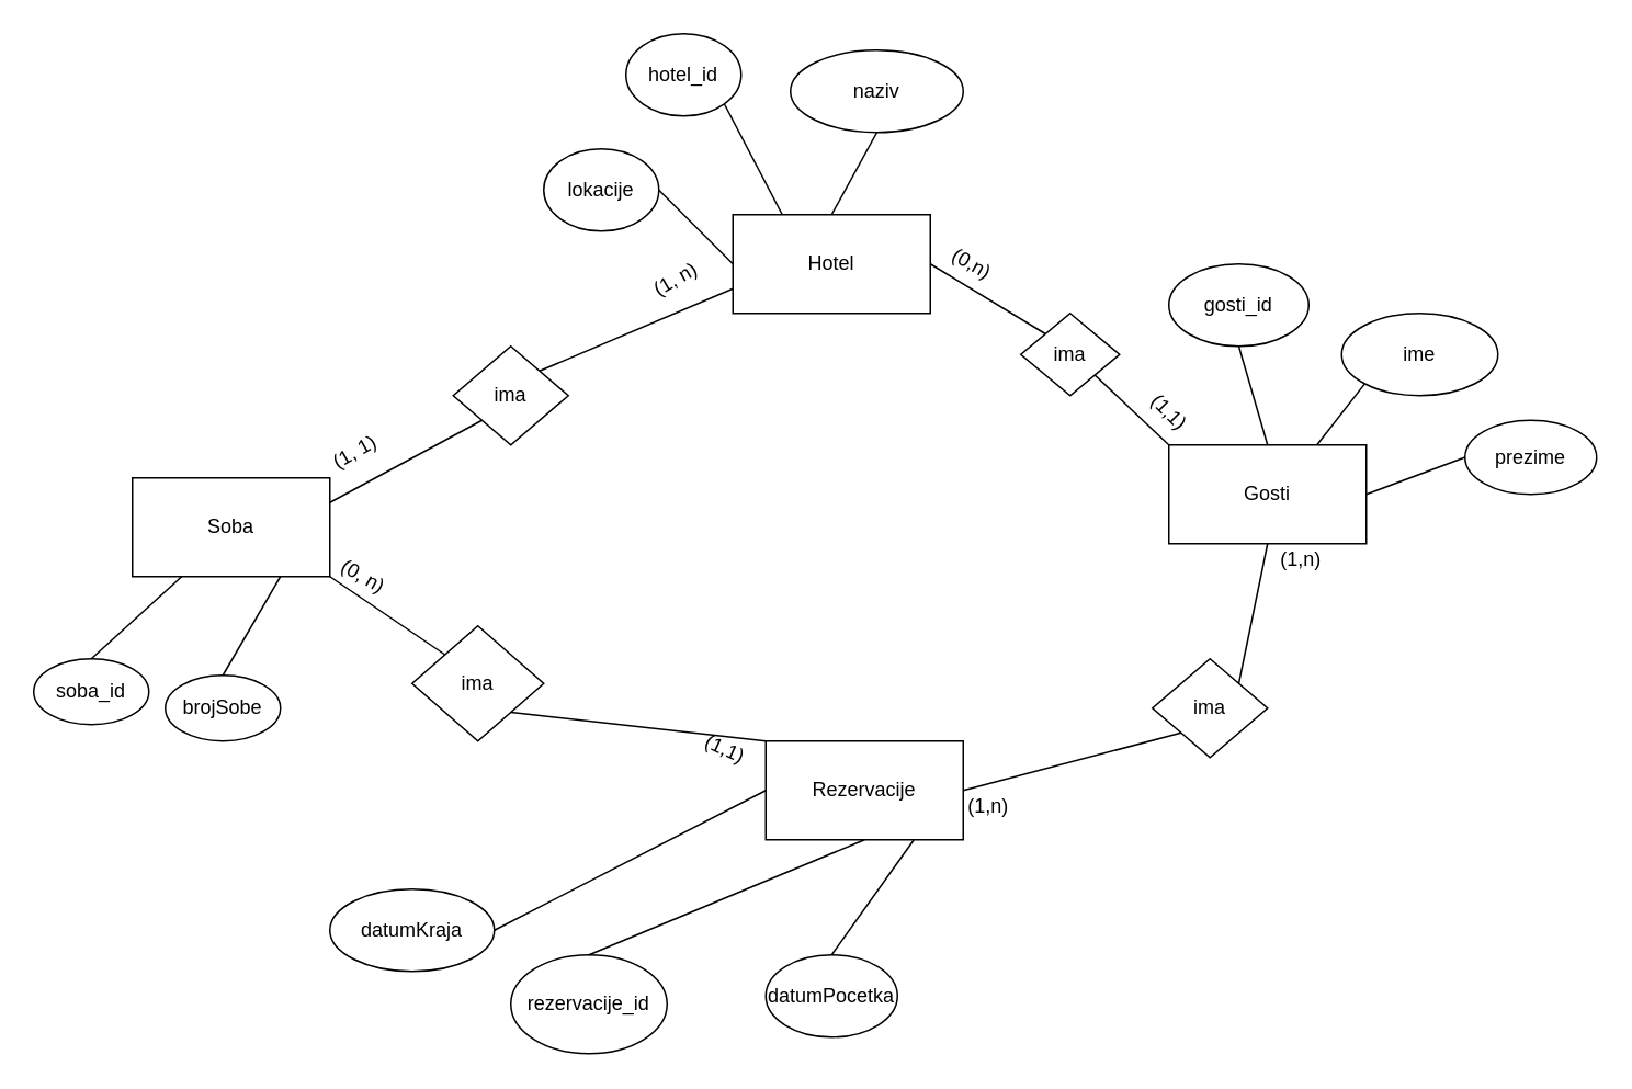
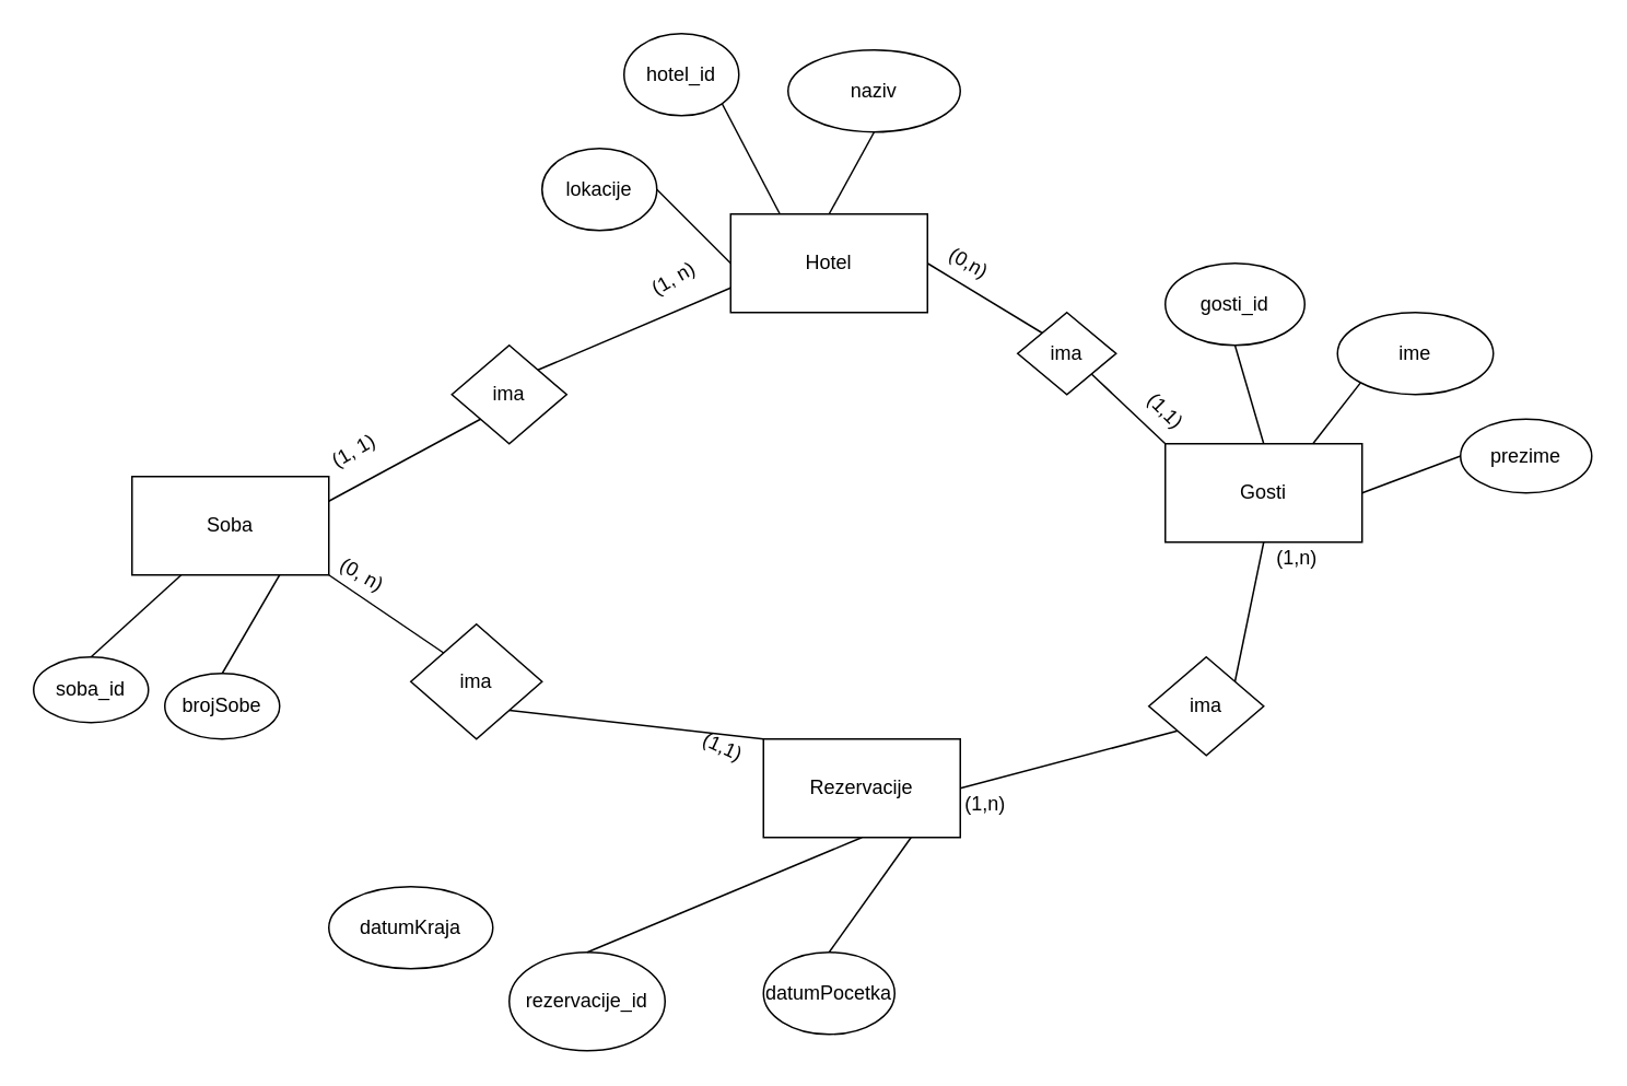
- <mxCell id="28" value="" style="endArrow=none;html=1;rounded=0;entryX=0;entryY=0.5;entryDx=0;entryDy=0;exitX=1;exitY=0.5;exitDx=0;exitDy=0;" parent="1" source="26" target="4" edge="1"><mxGeometry width="50" height="50" relative="1" as="geometry"><mxPoint x="290" y="380" as="sourcePoint" /><mxPoint x="340" y="330" as="targetPoint" /></mxGeometry></mxCell>
